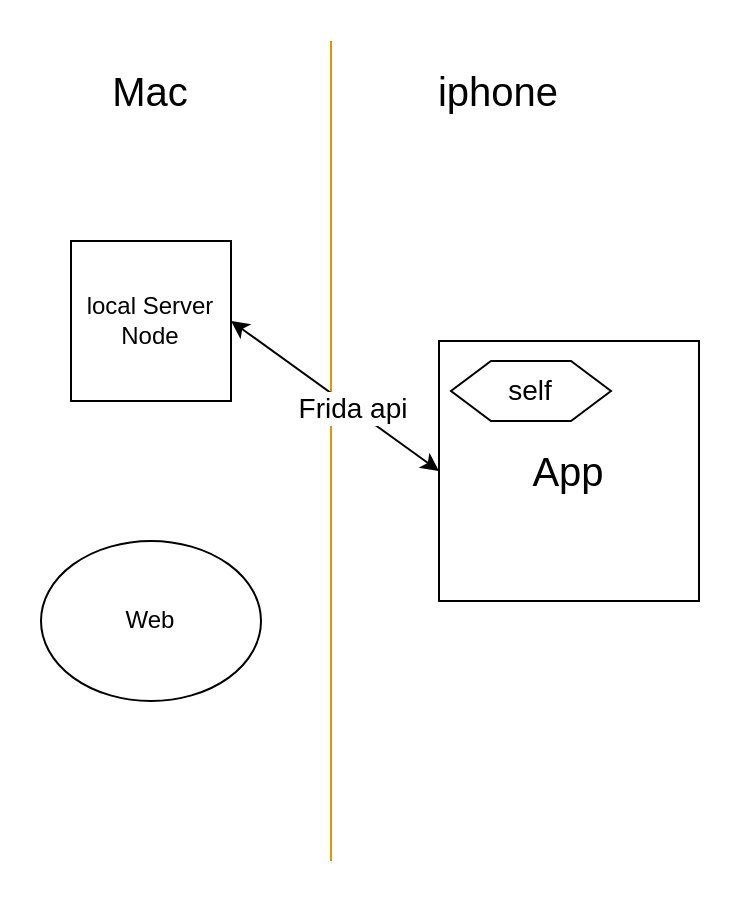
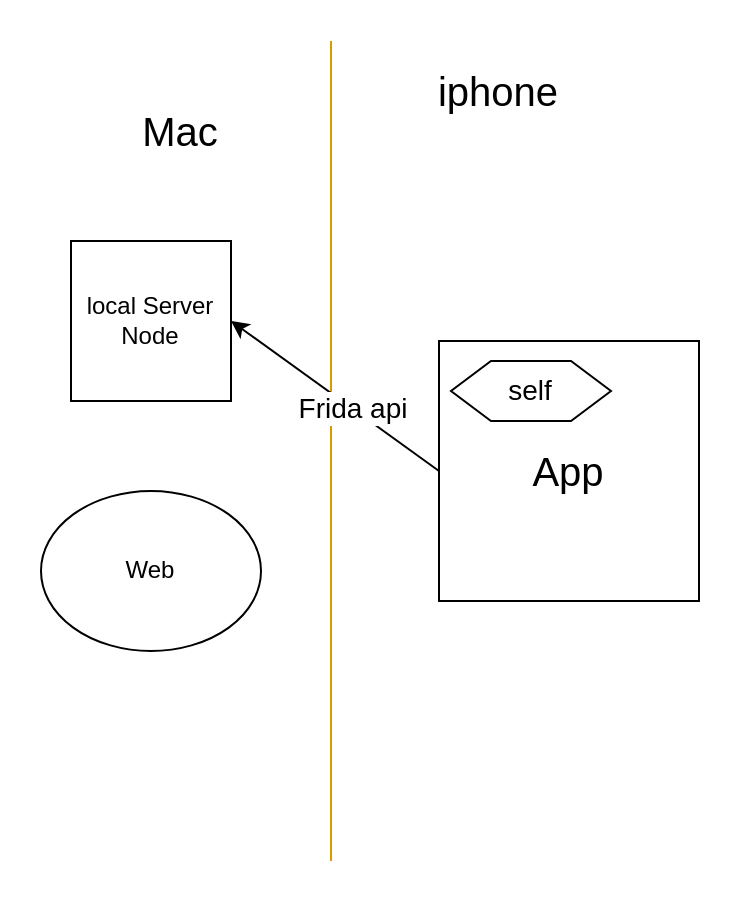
- <mxCell id="5" value="Mac" style="text;html=1;strokeColor=none;fillColor=none;align=center;verticalAlign=middle;whiteSpace=wrap;rounded=0;fontSize=20;" vertex="1" parent="1"><mxGeometry x="45" y="30" width="60" height="30" as="geometry" /></mxCell>
+ <mxCell id="5" value="Mac" style="text;html=1;strokeColor=none;fillColor=none;align=center;verticalAlign=middle;whiteSpace=wrap;rounded=0;fontSize=20;" vertex="1" parent="1"><mxGeometry x="60" y="50" width="60" height="30" as="geometry" /></mxCell>
- <mxCell id="9" value="" style="endArrow=classic;startArrow=classic;html=1;rounded=0;fontSize=14;exitX=1;exitY=0.5;exitDx=0;exitDy=0;entryX=0;entryY=0.5;entryDx=0;entryDy=0;" edge="1" parent="1" source="2" target="7"><mxGeometry width="50" height="50" relative="1" as="geometry"><mxPoint x="215" y="280" as="sourcePoint" /><mxPoint x="265" y="230" as="targetPoint" /></mxGeometry></mxCell>
+ <mxCell id="9" value="" style="endArrow=none;startArrow=classic;html=1;rounded=0;fontSize=14;exitX=1;exitY=0.5;exitDx=0;exitDy=0;entryX=0;entryY=0.5;entryDx=0;entryDy=0;" edge="1" parent="1" source="2" target="7"><mxGeometry width="50" height="50" relative="1" as="geometry"><mxPoint x="215" y="280" as="sourcePoint" /><mxPoint x="265" y="230" as="targetPoint" /></mxGeometry></mxCell>
- <mxCell id="4" value="Web" style="ellipse;whiteSpace=wrap;html=1;" vertex="1" parent="1"><mxGeometry x="20" y="270" width="110" height="80" as="geometry" /></mxCell>
+ <mxCell id="4" value="Web" style="ellipse;whiteSpace=wrap;html=1;" vertex="1" parent="1"><mxGeometry x="20" y="245" width="110" height="80" as="geometry" /></mxCell>
